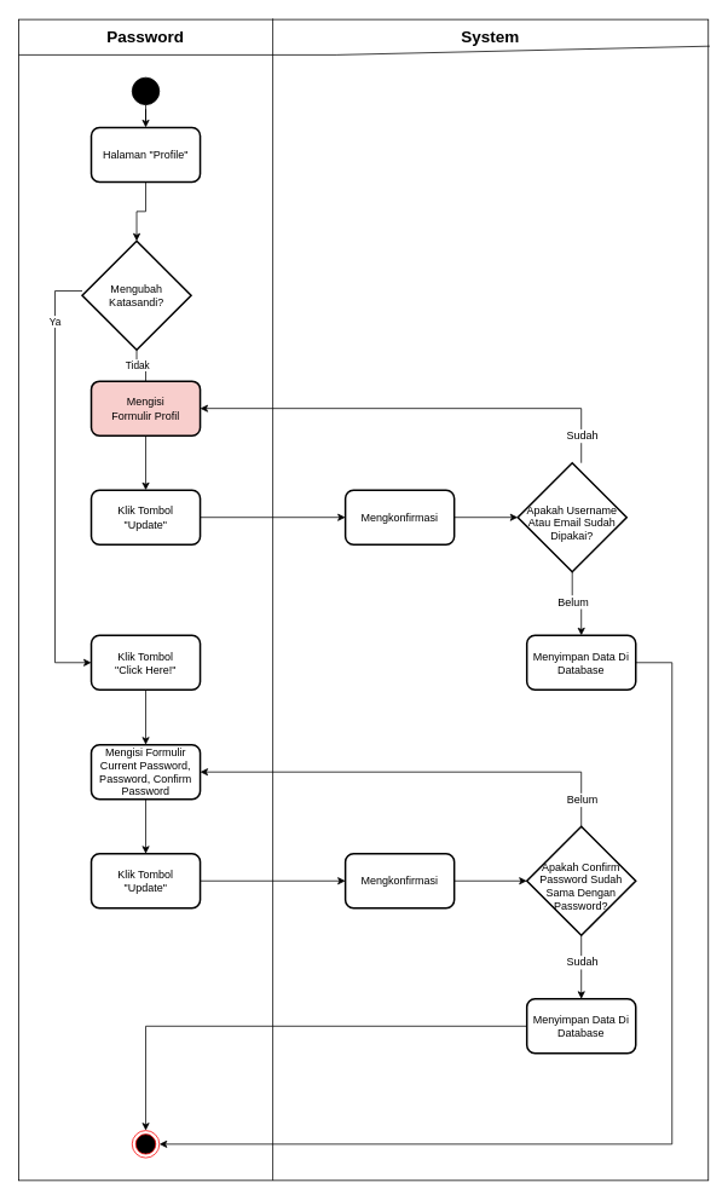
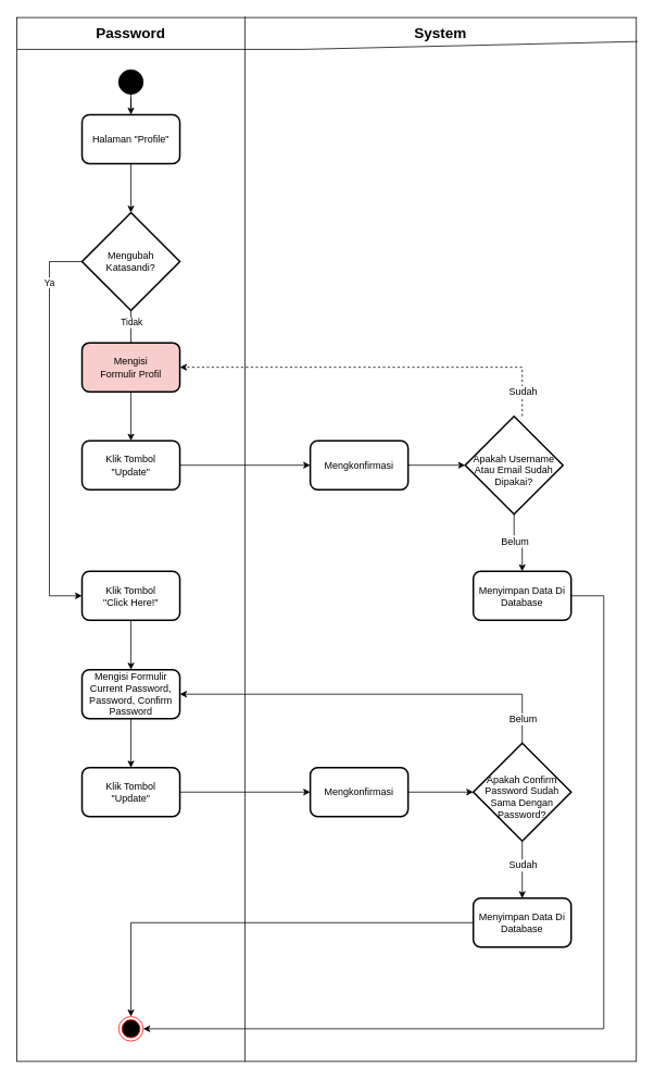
- <mxCell id="29" value="Mengubah Katasandi?" style="strokeWidth=2;html=1;shape=mxgraph.flowchart.decision;whiteSpace=wrap;spacingTop=0;fontSize=12;" parent="1" vertex="1"><mxGeometry x="90" y="265" width="120" height="120" as="geometry" /></mxCell>
+ <mxCell id="29" value="Mengubah Katasandi?" style="strokeWidth=2;html=1;shape=mxgraph.flowchart.decision;whiteSpace=wrap;spacingTop=0;fontSize=12;" parent="1" vertex="1"><mxGeometry x="100" y="260" width="120" height="120" as="geometry" /></mxCell>
- <mxCell id="14" style="edgeStyle=orthogonalEdgeStyle;rounded=0;orthogonalLoop=1;jettySize=auto;html=1;entryX=1;entryY=0.5;entryDx=0;entryDy=0;strokeColor=#000000;fontSize=12;" parent="1" source="18" target="13" edge="1"><mxGeometry relative="1" as="geometry"><Array as="points"><mxPoint x="640" y="449.5" /></Array></mxGeometry></mxCell>
+ <mxCell id="14" style="edgeStyle=orthogonalEdgeStyle;rounded=0;orthogonalLoop=1;jettySize=auto;html=1;entryX=1;entryY=0.5;entryDx=0;entryDy=0;strokeColor=#000000;fontSize=12;dashed=1;" parent="1" source="18" target="13" edge="1"><mxGeometry relative="1" as="geometry"><Array as="points"><mxPoint x="640" y="449.5" /></Array></mxGeometry></mxCell>
